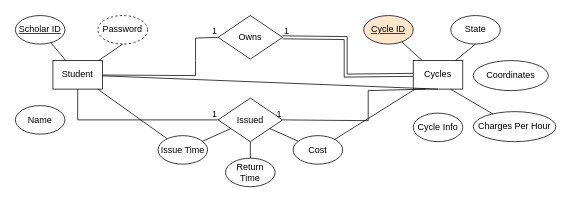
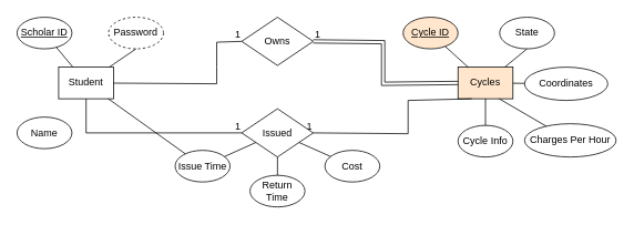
- <mxCell id="8" value="Cycles" style="whiteSpace=wrap;html=1;align=center;" vertex="1" parent="1"><mxGeometry x="550" y="80" width="66" height="38" as="geometry" /></mxCell>
+ <mxCell id="8" value="Cycles" style="whiteSpace=wrap;html=1;align=center;fillColor=#ffe6cc;" vertex="1" parent="1"><mxGeometry x="550" y="80" width="66" height="38" as="geometry" /></mxCell>
- <mxCell id="24" value="" style="endArrow=none;html=1;rounded=0;exitX=0.5;exitY=1;exitDx=0;exitDy=0;" edge="1" parent="1" source="8" target="2"><mxGeometry relative="1" as="geometry"><mxPoint x="290" y="190" as="sourcePoint" /><mxPoint x="450" y="190" as="targetPoint" /></mxGeometry></mxCell>
+ <mxCell id="24" value="" style="endArrow=none;html=1;rounded=0;exitX=0.5;exitY=1;exitDx=0;exitDy=0;" edge="1" parent="1" source="8" target="14"><mxGeometry relative="1" as="geometry"><mxPoint x="290" y="190" as="sourcePoint" /><mxPoint x="450" y="190" as="targetPoint" /></mxGeometry></mxCell>
- <mxCell id="26" value="" style="endArrow=none;html=1;rounded=0;" edge="1" parent="1" source="8" target="20"><mxGeometry relative="1" as="geometry"><mxPoint x="290" y="190" as="sourcePoint" /><mxPoint x="450" y="190" as="targetPoint" /></mxGeometry></mxCell>
+ <mxCell id="26" value="" style="endArrow=none;html=1;rounded=0;" edge="1" parent="1" source="8" target="12"><mxGeometry relative="1" as="geometry"><mxPoint x="290" y="190" as="sourcePoint" /><mxPoint x="450" y="190" as="targetPoint" /></mxGeometry></mxCell>
